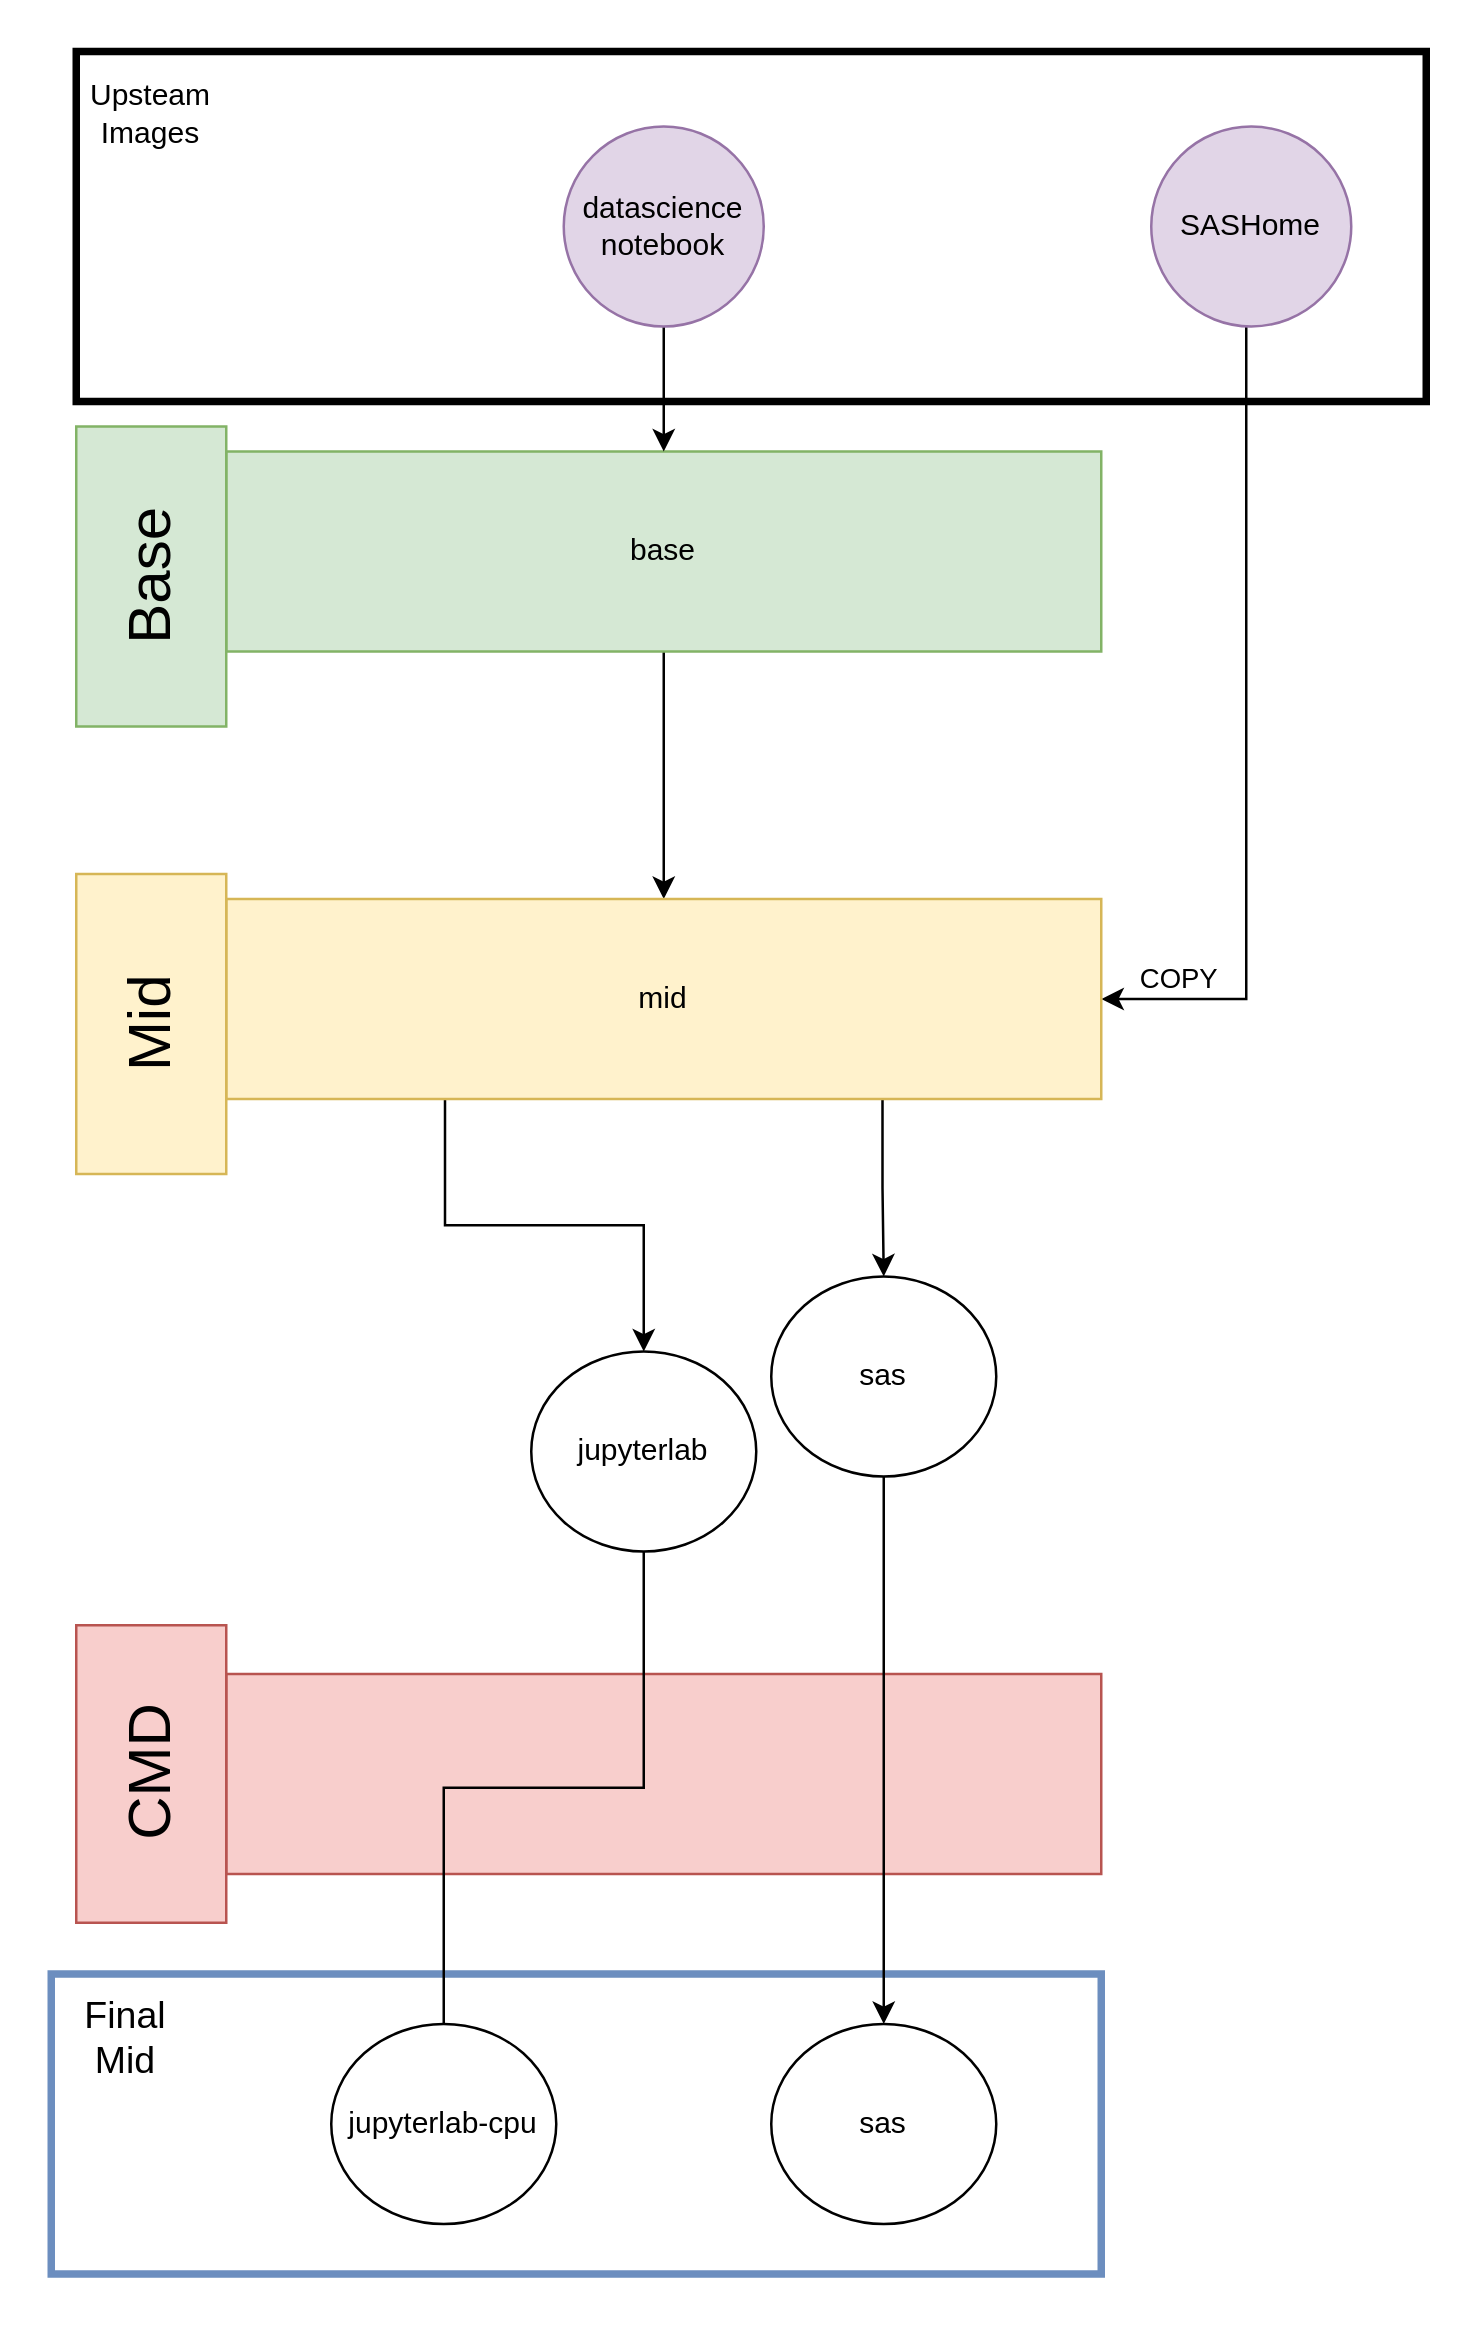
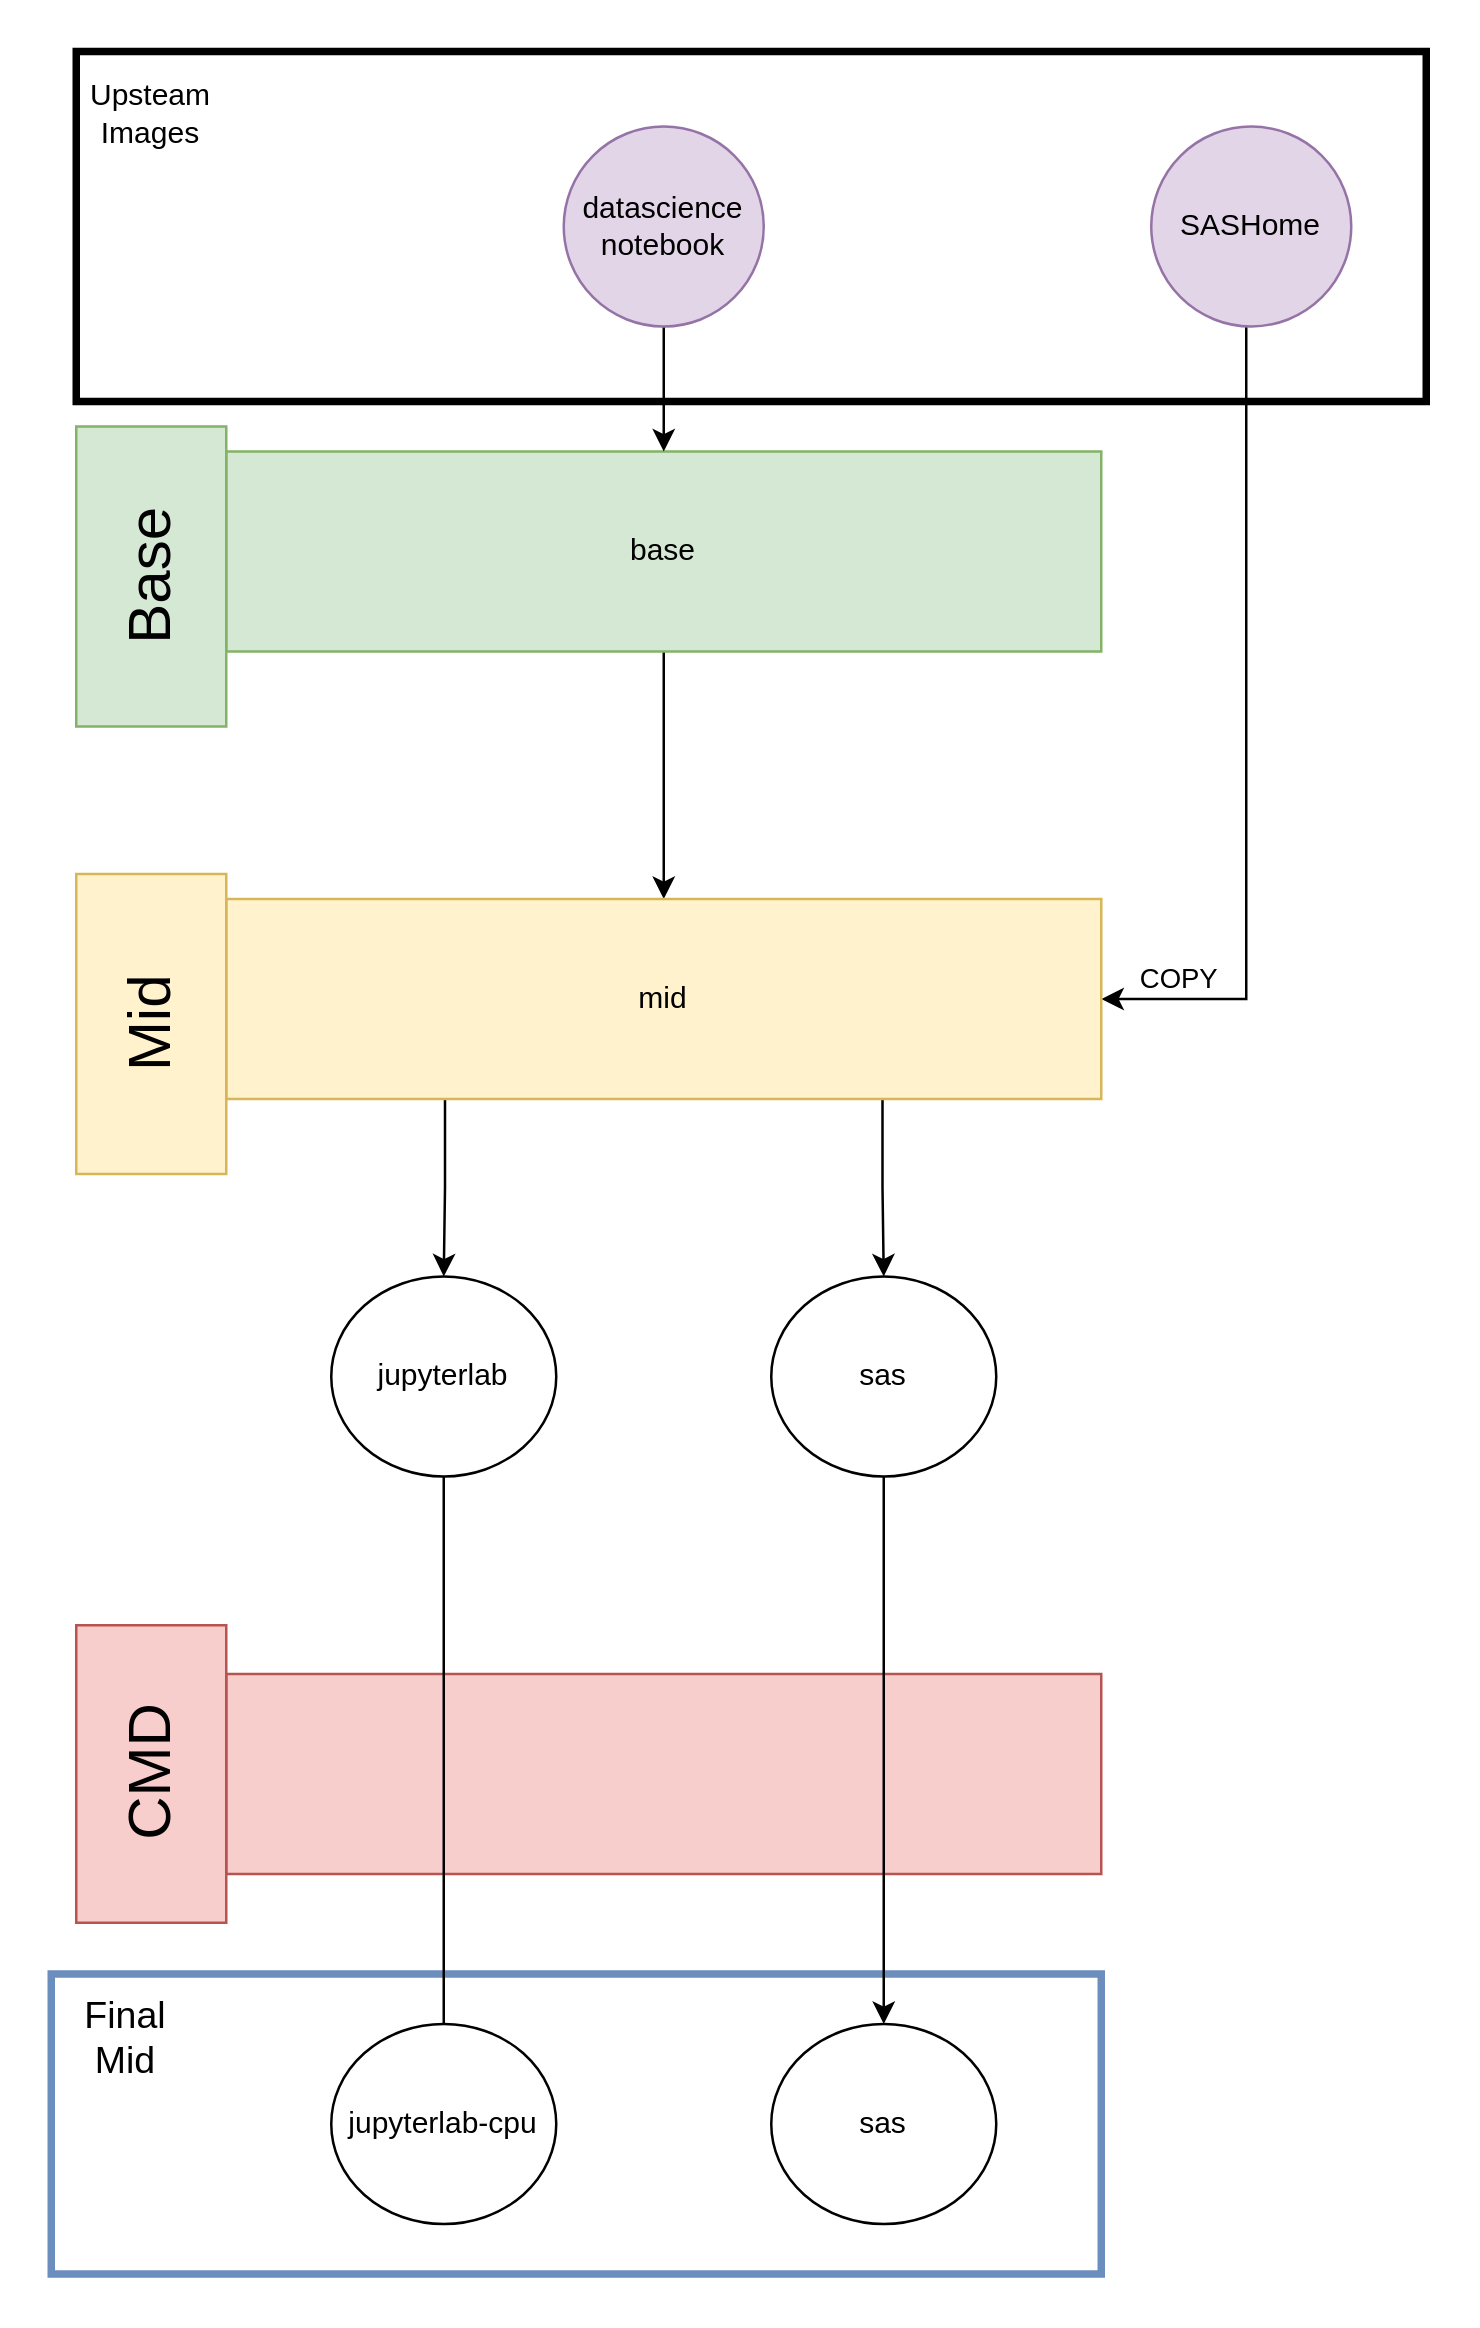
- <mxCell id="23" value="jupyterlab" style="ellipse;whiteSpace=wrap;html=1;" vertex="1" parent="1"><mxGeometry x="212" y="540" width="90" height="80" as="geometry" /></mxCell>
+ <mxCell id="23" value="jupyterlab" style="ellipse;whiteSpace=wrap;html=1;" vertex="1" parent="1"><mxGeometry x="132" y="510" width="90" height="80" as="geometry" /></mxCell>
